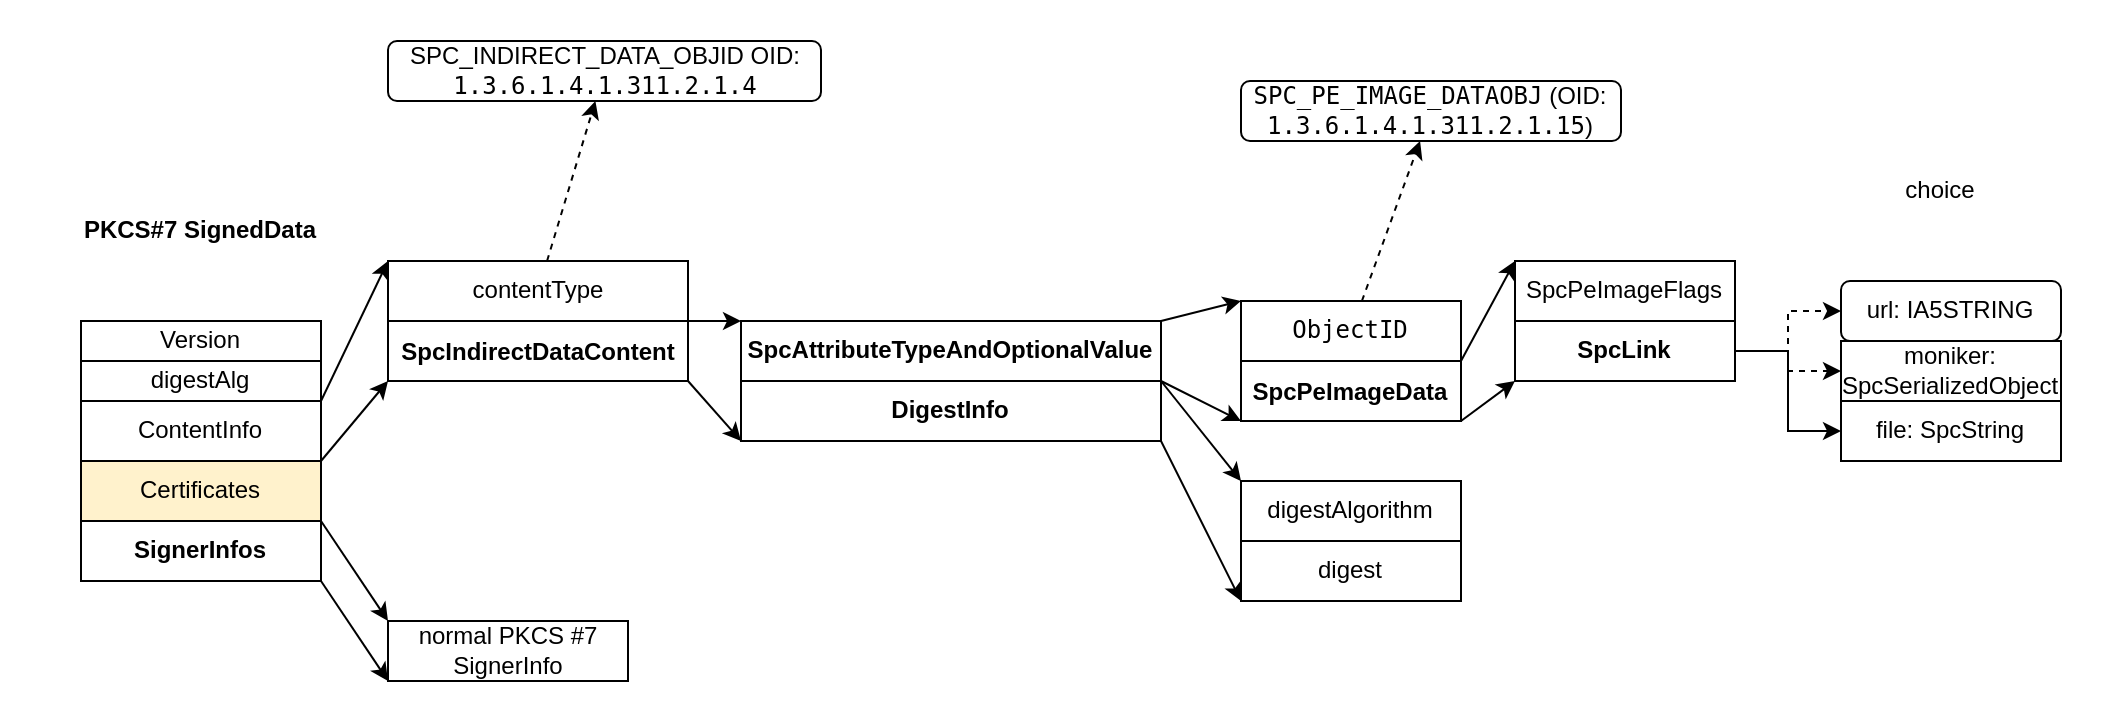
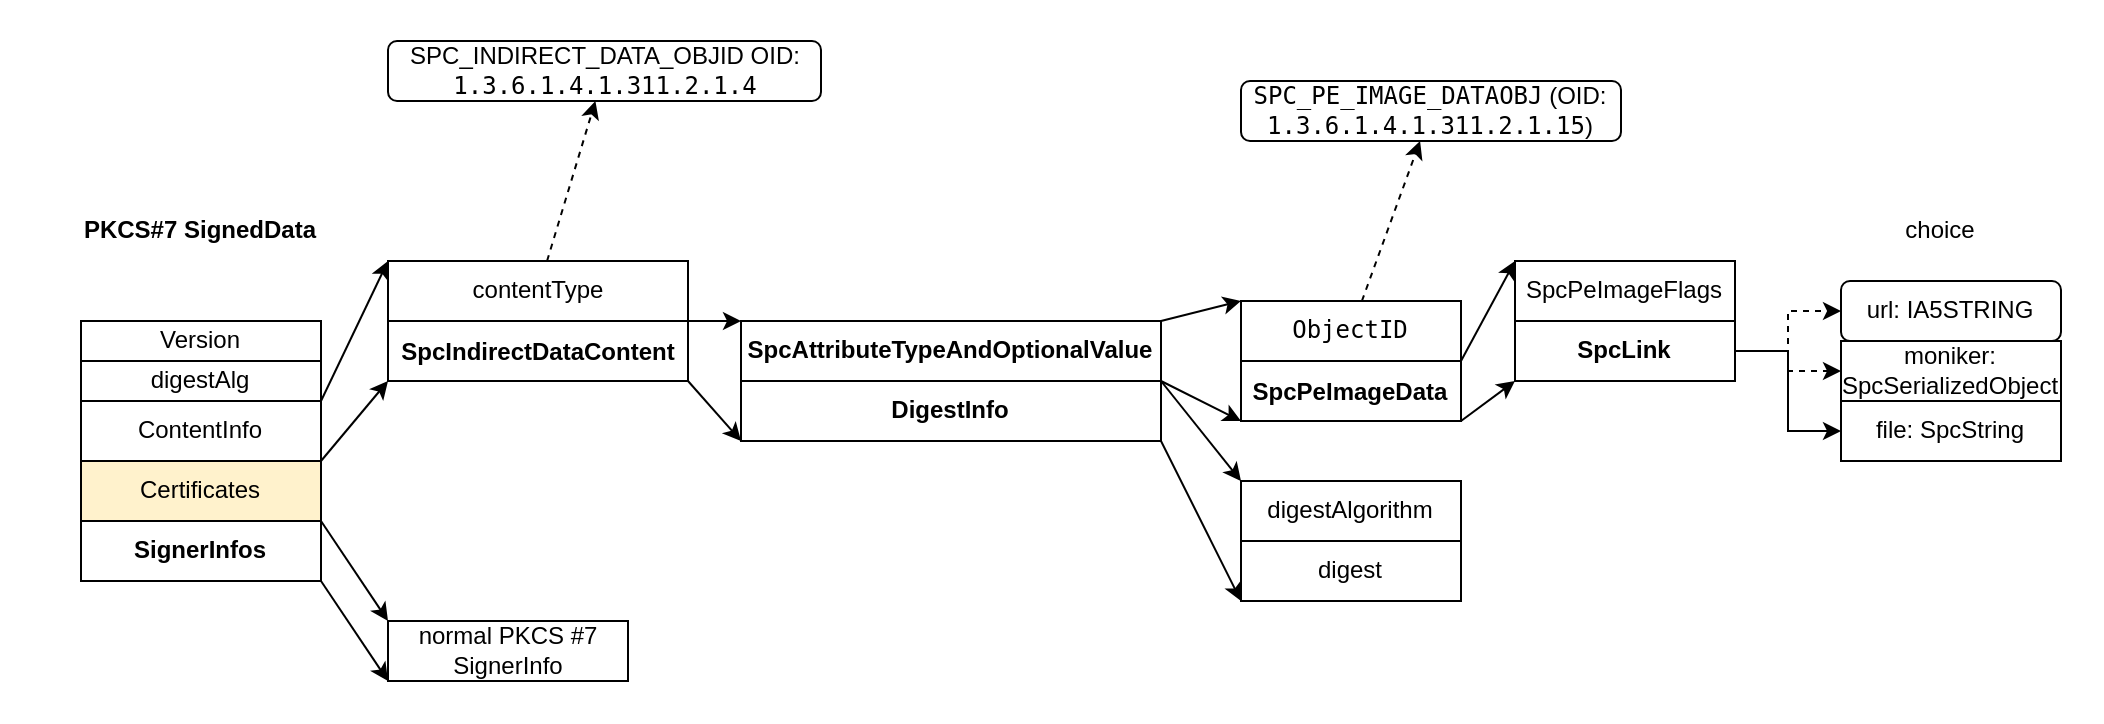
- <mxCell id="36" value="choice" style="text;html=1;strokeColor=none;fillColor=none;align=center;verticalAlign=middle;whiteSpace=wrap;rounded=0;fontFamily=Helvetica;" vertex="1" parent="1"><mxGeometry x="940" y="80" width="60" height="30" as="geometry" /></mxCell>
+ <mxCell id="36" value="choice" style="text;html=1;strokeColor=none;fillColor=none;align=center;verticalAlign=middle;whiteSpace=wrap;rounded=0;fontFamily=Helvetica;" vertex="1" parent="1"><mxGeometry x="940" y="100" width="60" height="30" as="geometry" /></mxCell>
